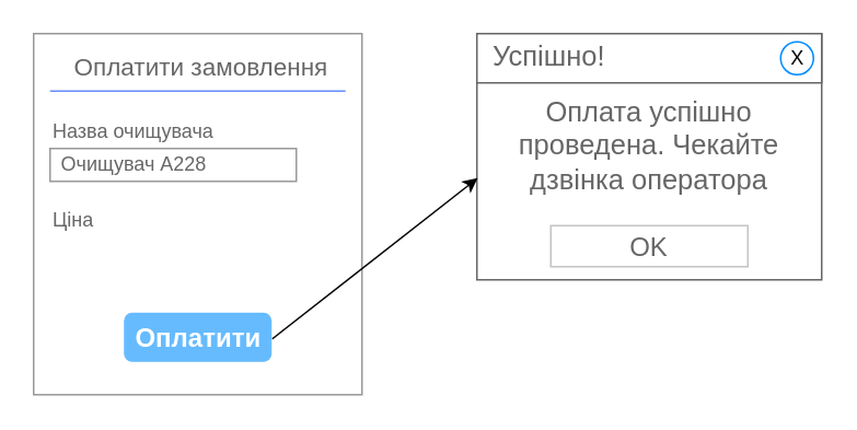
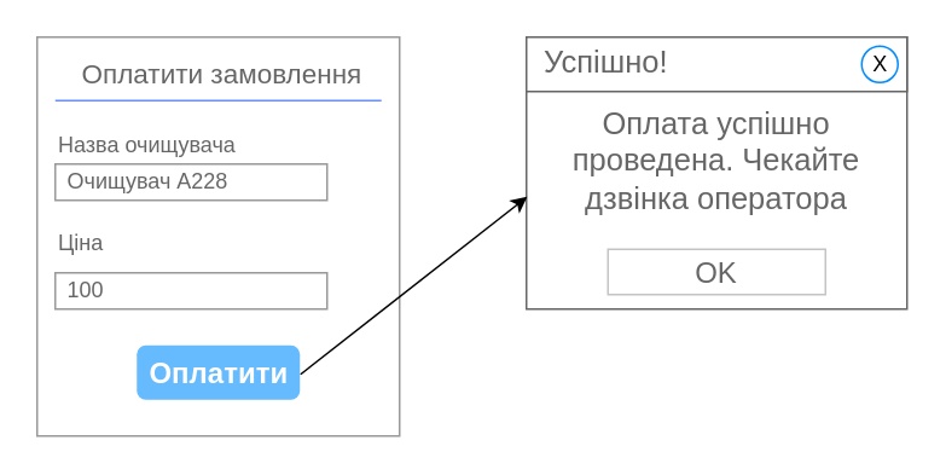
+ <mxCell id="9" value="100" style="strokeWidth=1;shadow=0;dashed=0;align=center;html=1;shape=mxgraph.mockup.forms.rrect;rSize=0;strokeColor=#999999;fontColor=#666666;align=left;spacingLeft=5;resizeWidth=1;" parent="2" vertex="1"><mxGeometry x="10" y="130" width="150" height="20" as="geometry" /></mxCell>
